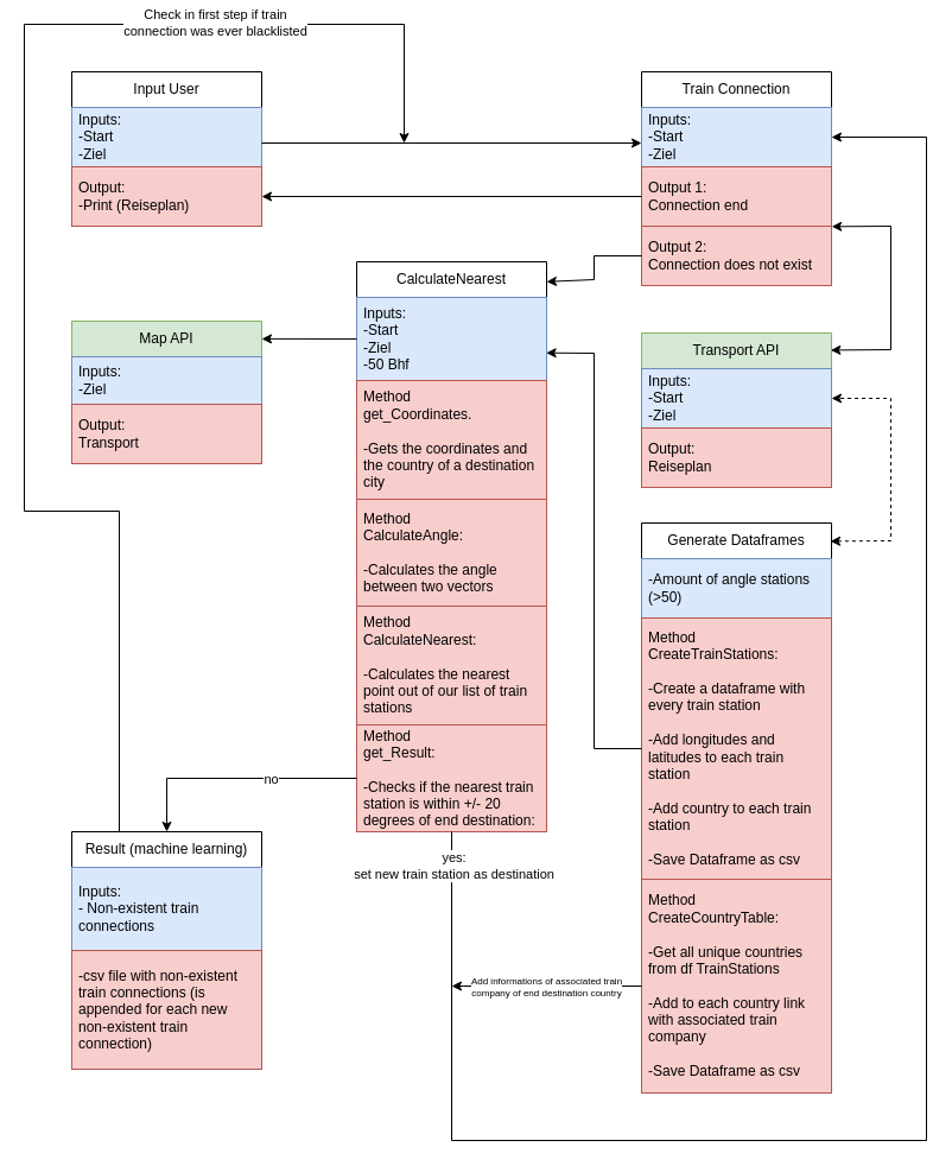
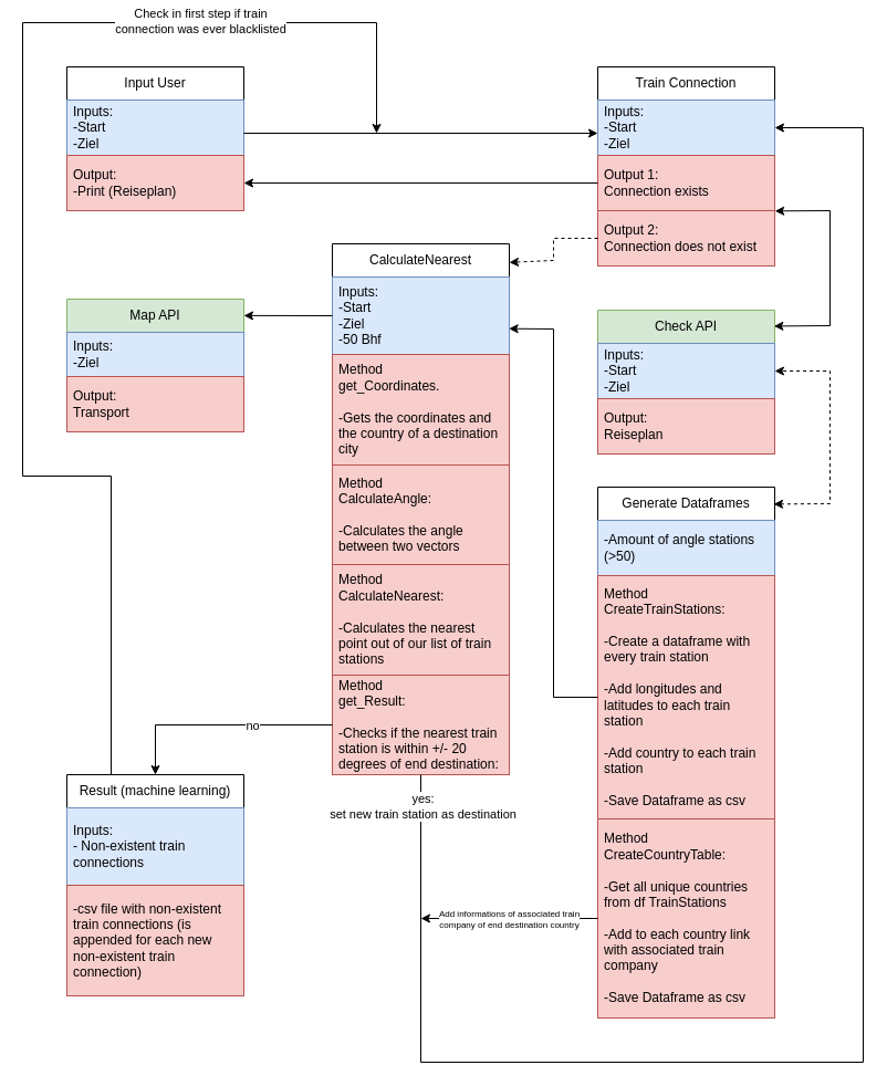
- <mxCell id="7" value="Output 1:&lt;br&gt;Connection end" style="text;strokeColor=#b85450;fillColor=#f8cecc;align=left;verticalAlign=middle;spacingLeft=4;spacingRight=4;overflow=hidden;points=[[0,0.5],[1,0.5]];portConstraint=eastwest;rotatable=0;whiteSpace=wrap;html=1;" parent="5" vertex="1"><mxGeometry y="80" width="160" height="50" as="geometry" /></mxCell>
+ <mxCell id="7" value="Output 1:&lt;br&gt;Connection exists" style="text;strokeColor=#b85450;fillColor=#f8cecc;align=left;verticalAlign=middle;spacingLeft=4;spacingRight=4;overflow=hidden;points=[[0,0.5],[1,0.5]];portConstraint=eastwest;rotatable=0;whiteSpace=wrap;html=1;" parent="5" vertex="1"><mxGeometry y="80" width="160" height="50" as="geometry" /></mxCell>
- <mxCell id="17" value="" style="endArrow=classic;html=1;rounded=0;exitX=0;exitY=0.5;exitDx=0;exitDy=0;entryX=1;entryY=0.035;entryDx=0;entryDy=0;entryPerimeter=0;" parent="1" source="8" target="11" edge="1"><mxGeometry width="50" height="50" relative="1" as="geometry"><mxPoint x="320" y="155" as="sourcePoint" /><mxPoint x="460" y="250" as="targetPoint" /><Array as="points"><mxPoint x="500" y="215" /><mxPoint x="500" y="235" /></Array></mxGeometry></mxCell>
+ <mxCell id="17" value="" style="endArrow=classic;html=1;rounded=0;exitX=0;exitY=0.5;exitDx=0;exitDy=0;entryX=1;entryY=0.035;entryDx=0;entryDy=0;entryPerimeter=0;dashed=1;" parent="1" source="8" target="11" edge="1"><mxGeometry width="50" height="50" relative="1" as="geometry"><mxPoint x="320" y="155" as="sourcePoint" /><mxPoint x="460" y="250" as="targetPoint" /><Array as="points"><mxPoint x="500" y="215" /><mxPoint x="500" y="235" /></Array></mxGeometry></mxCell>
- <mxCell id="22" value="Transport API" style="swimlane;fontStyle=0;childLayout=stackLayout;horizontal=1;startSize=30;horizontalStack=0;resizeParent=1;resizeParentMax=0;resizeLast=0;collapsible=1;marginBottom=0;whiteSpace=wrap;html=1;fillColor=#d5e8d4;strokeColor=#82b366;" parent="1" vertex="1"><mxGeometry x="540" y="280" width="160" height="130" as="geometry" /></mxCell>
+ <mxCell id="22" value="Check API" style="swimlane;fontStyle=0;childLayout=stackLayout;horizontal=1;startSize=30;horizontalStack=0;resizeParent=1;resizeParentMax=0;resizeLast=0;collapsible=1;marginBottom=0;whiteSpace=wrap;html=1;fillColor=#d5e8d4;strokeColor=#82b366;" parent="1" vertex="1"><mxGeometry x="540" y="280" width="160" height="130" as="geometry" /></mxCell>
